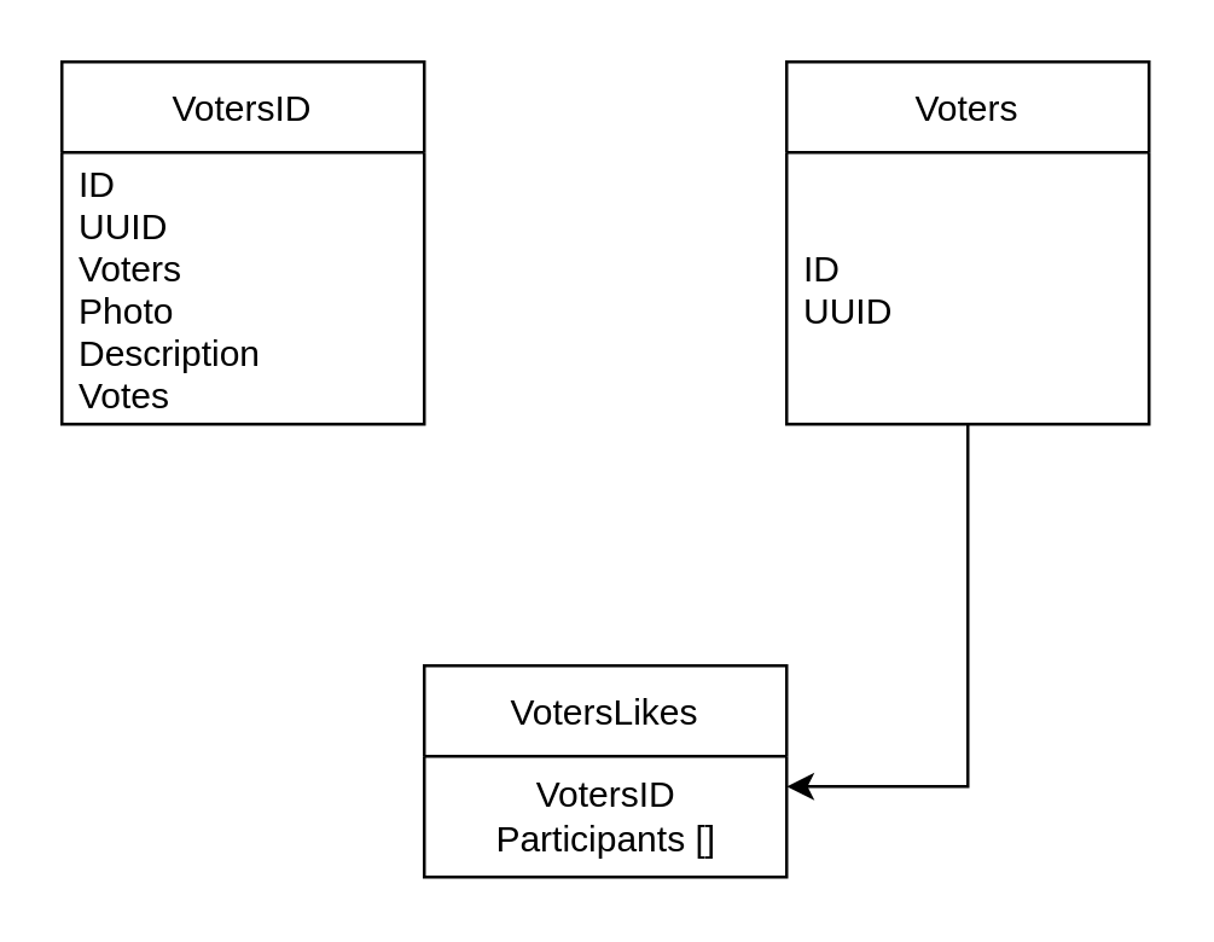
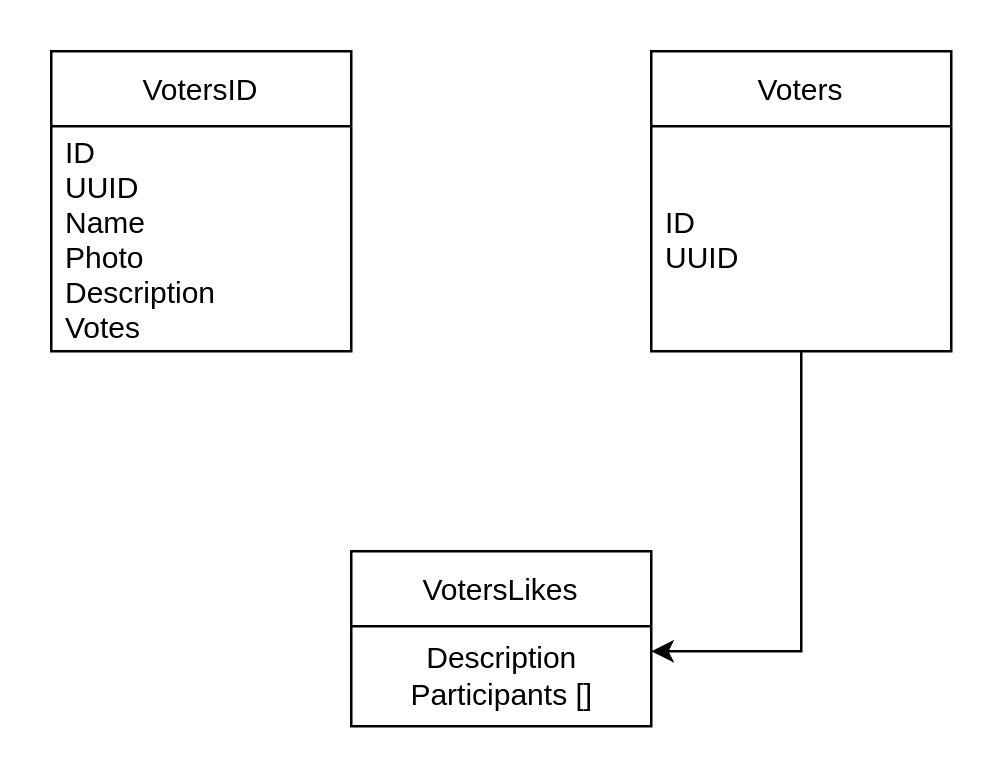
- <mxCell id="3" value="ID&#10;UUID&#10;Voters&#10;Photo&#10;Description&#10;Votes" style="text;strokeColor=none;fillColor=none;align=left;verticalAlign=middle;spacingLeft=4;spacingRight=4;overflow=hidden;points=[[0,0.5],[1,0.5]];portConstraint=eastwest;rotatable=0;" vertex="1" parent="2"><mxGeometry y="30" width="120" height="90" as="geometry" /></mxCell>
+ <mxCell id="3" value="ID&#10;UUID&#10;Name&#10;Photo&#10;Description&#10;Votes" style="text;strokeColor=none;fillColor=none;align=left;verticalAlign=middle;spacingLeft=4;spacingRight=4;overflow=hidden;points=[[0,0.5],[1,0.5]];portConstraint=eastwest;rotatable=0;" vertex="1" parent="2"><mxGeometry y="30" width="120" height="90" as="geometry" /></mxCell>
- <mxCell id="7" value="VotersID&lt;br&gt;Participants []" style="text;html=1;align=center;verticalAlign=middle;resizable=0;points=[];autosize=1;strokeColor=none;fillColor=none;" vertex="1" parent="6"><mxGeometry y="30" width="120" height="40" as="geometry" /></mxCell>
+ <mxCell id="7" value="Description&lt;br&gt;Participants []" style="text;html=1;align=center;verticalAlign=middle;resizable=0;points=[];autosize=1;strokeColor=none;fillColor=none;" vertex="1" parent="6"><mxGeometry y="30" width="120" height="40" as="geometry" /></mxCell>
